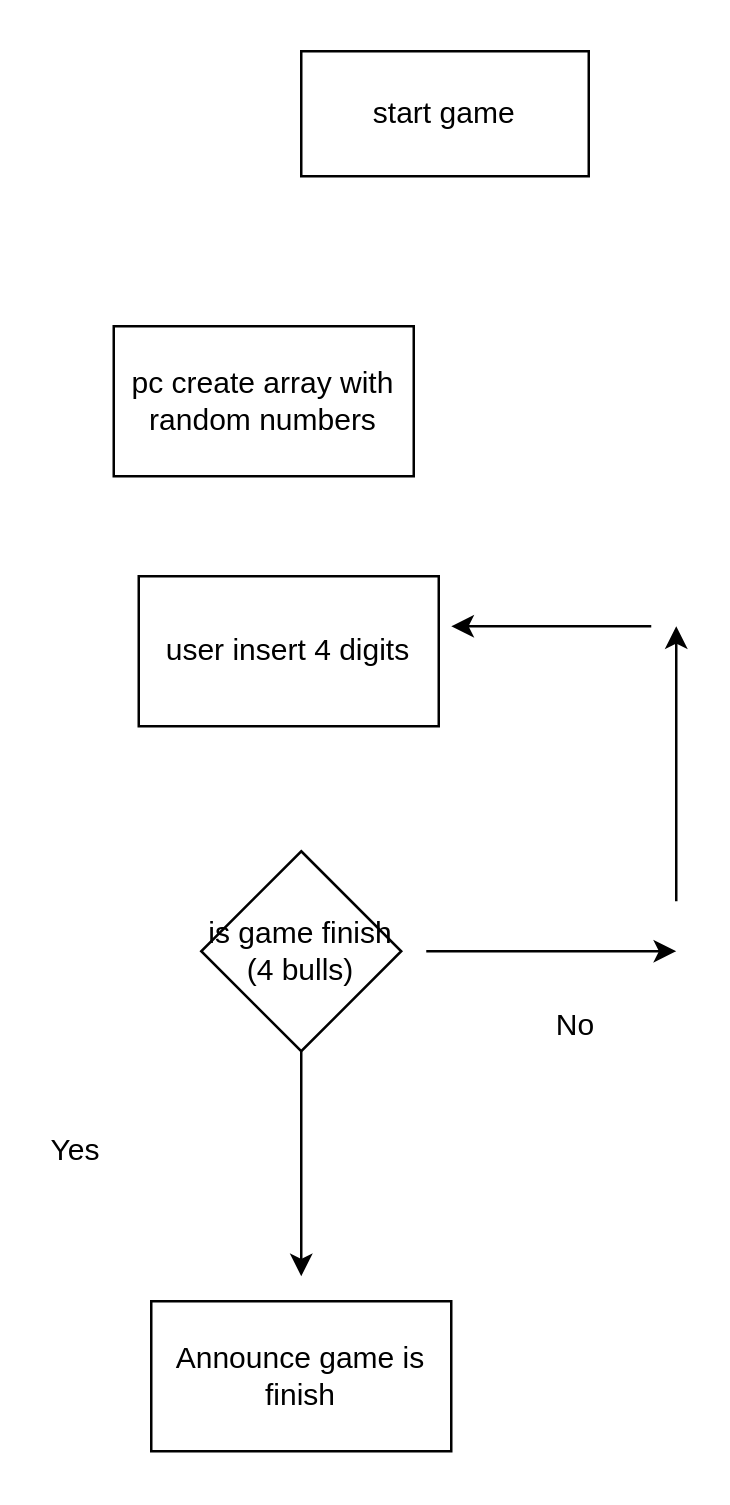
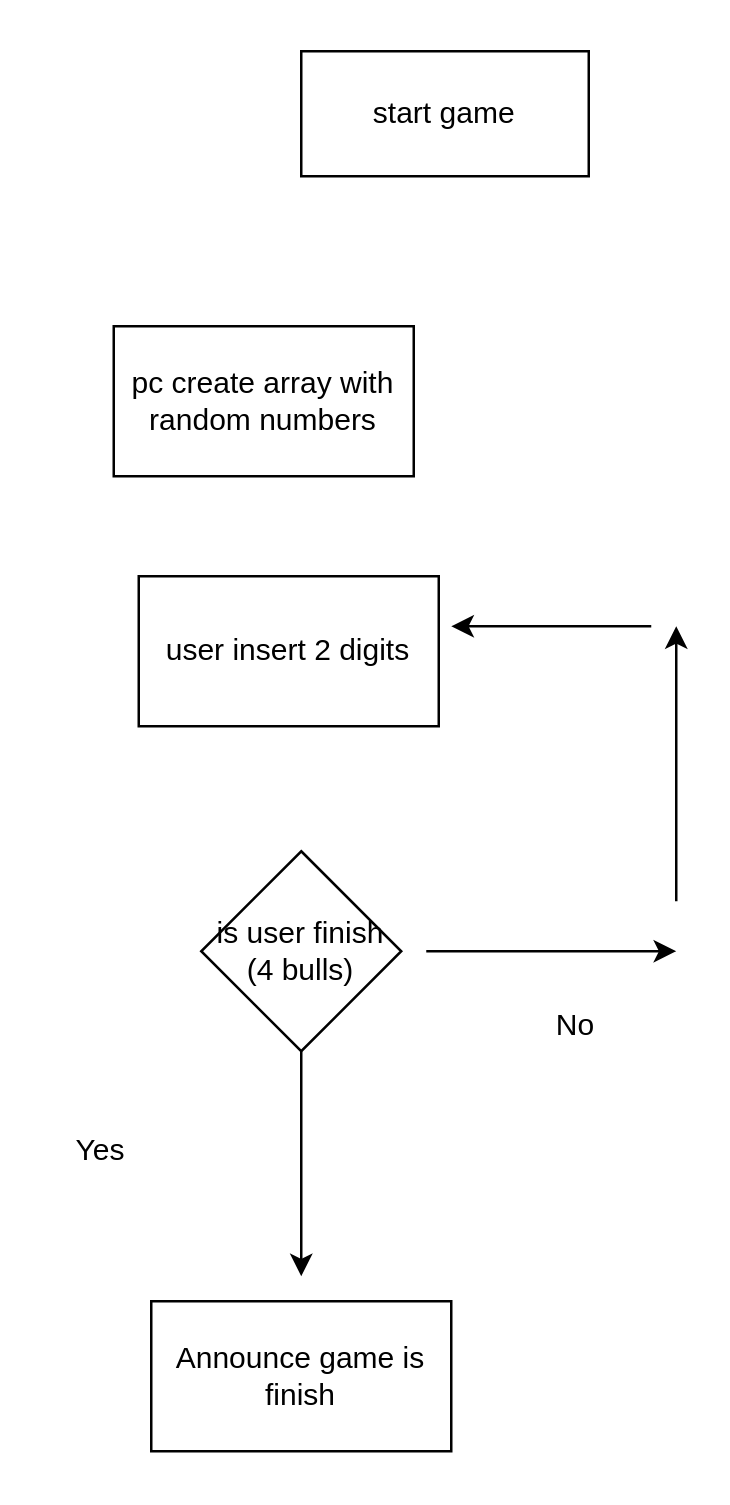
- <mxCell id="4" value="user insert 4 digits" style="rounded=0;whiteSpace=wrap;html=1;" vertex="1" parent="1"><mxGeometry x="55" y="230" width="120" height="60" as="geometry" /></mxCell>
+ <mxCell id="4" value="user insert 2 digits" style="rounded=0;whiteSpace=wrap;html=1;" vertex="1" parent="1"><mxGeometry x="55" y="230" width="120" height="60" as="geometry" /></mxCell>
- <mxCell id="5" value="is game finish (4 bulls)" style="rhombus;whiteSpace=wrap;html=1;" vertex="1" parent="1"><mxGeometry x="80" y="340" width="80" height="80" as="geometry" /></mxCell>
+ <mxCell id="5" value="is user finish (4 bulls)" style="rhombus;whiteSpace=wrap;html=1;" vertex="1" parent="1"><mxGeometry x="80" y="340" width="80" height="80" as="geometry" /></mxCell>
- <mxCell id="7" value="Yes" style="text;html=1;strokeColor=none;fillColor=none;align=center;verticalAlign=middle;whiteSpace=wrap;rounded=0;" vertex="1" parent="1"><mxGeometry x="10" y="450" width="40" height="20" as="geometry" /></mxCell>
+ <mxCell id="7" value="Yes" style="text;html=1;strokeColor=none;fillColor=none;align=center;verticalAlign=middle;whiteSpace=wrap;rounded=0;" vertex="1" parent="1"><mxGeometry x="20" y="450" width="40" height="20" as="geometry" /></mxCell>
